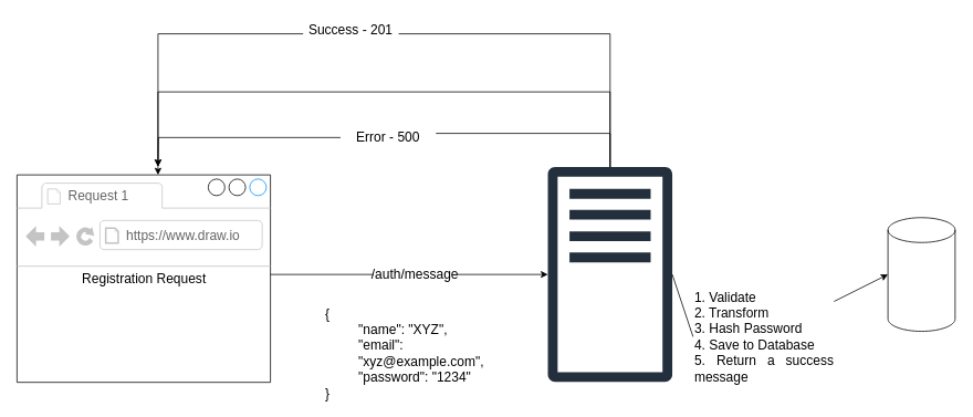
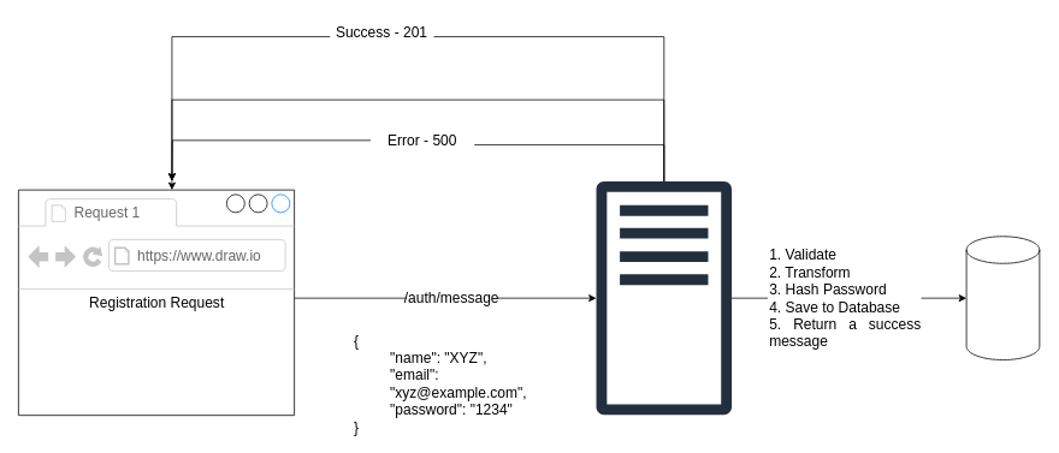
- <mxCell id="15" value="Error - 500" style="rounded=0;whiteSpace=wrap;html=1;strokeWidth=0;fontSize=16;strokeColor=none;fillColor=none;" parent="1" vertex="1"><mxGeometry x="410" y="150" width="115" height="30" as="geometry" /></mxCell>
+ <mxCell id="15" value="Error - 500" style="rounded=0;whiteSpace=wrap;html=1;strokeWidth=0;fontSize=16;strokeColor=none;fillColor=none;" parent="1" vertex="1"><mxGeometry x="410" y="140" width="115" height="30" as="geometry" /></mxCell>
- <mxCell id="17" value="&lt;div style=&quot;text-align: justify; font-size: 16px;&quot;&gt;&lt;span style=&quot;background-color: initial; font-size: 16px;&quot;&gt;1. Validate&lt;/span&gt;&lt;/div&gt;&lt;span style=&quot;font-size: 16px;&quot;&gt;&lt;div style=&quot;text-align: justify; font-size: 16px;&quot;&gt;&lt;span style=&quot;background-color: initial; font-size: 16px;&quot;&gt;2. Transform&lt;/span&gt;&lt;/div&gt;&lt;/span&gt;&lt;span style=&quot;font-size: 16px;&quot;&gt;&lt;div style=&quot;text-align: justify; font-size: 16px;&quot;&gt;&lt;span style=&quot;background-color: initial; font-size: 16px;&quot;&gt;3. Hash Password&lt;/span&gt;&lt;/div&gt;&lt;/span&gt;&lt;span style=&quot;font-size: 16px;&quot;&gt;&lt;div style=&quot;text-align: justify; font-size: 16px;&quot;&gt;&lt;span style=&quot;background-color: initial; font-size: 16px;&quot;&gt;4. Save to Database&lt;/span&gt;&lt;/div&gt;&lt;/span&gt;&lt;span style=&quot;font-size: 16px;&quot;&gt;&lt;div style=&quot;text-align: justify; font-size: 16px;&quot;&gt;&lt;span style=&quot;background-color: initial; font-size: 16px;&quot;&gt;5. Return a success message&lt;/span&gt;&lt;/div&gt;&lt;/span&gt;" style="rounded=0;whiteSpace=wrap;html=1;align=left;strokeWidth=0;fontSize=16;strokeColor=none;fillColor=none;" parent="1" vertex="1"><mxGeometry x="835" y="350" width="170" height="110" as="geometry" /></mxCell>
+ <mxCell id="17" value="&lt;div style=&quot;text-align: justify; font-size: 16px;&quot;&gt;&lt;span style=&quot;background-color: initial; font-size: 16px;&quot;&gt;1. Validate&lt;/span&gt;&lt;/div&gt;&lt;span style=&quot;font-size: 16px;&quot;&gt;&lt;div style=&quot;text-align: justify; font-size: 16px;&quot;&gt;&lt;span style=&quot;background-color: initial; font-size: 16px;&quot;&gt;2. Transform&lt;/span&gt;&lt;/div&gt;&lt;/span&gt;&lt;span style=&quot;font-size: 16px;&quot;&gt;&lt;div style=&quot;text-align: justify; font-size: 16px;&quot;&gt;&lt;span style=&quot;background-color: initial; font-size: 16px;&quot;&gt;3. Hash Password&lt;/span&gt;&lt;/div&gt;&lt;/span&gt;&lt;span style=&quot;font-size: 16px;&quot;&gt;&lt;div style=&quot;text-align: justify; font-size: 16px;&quot;&gt;&lt;span style=&quot;background-color: initial; font-size: 16px;&quot;&gt;4. Save to Database&lt;/span&gt;&lt;/div&gt;&lt;/span&gt;&lt;span style=&quot;font-size: 16px;&quot;&gt;&lt;div style=&quot;text-align: justify; font-size: 16px;&quot;&gt;&lt;span style=&quot;background-color: initial; font-size: 16px;&quot;&gt;5. Return a success message&lt;/span&gt;&lt;/div&gt;&lt;/span&gt;" style="rounded=0;whiteSpace=wrap;html=1;align=left;strokeWidth=0;fontSize=16;strokeColor=none;fillColor=none;" parent="1" vertex="1"><mxGeometry x="850" y="275" width="170" height="110" as="geometry" /></mxCell>
